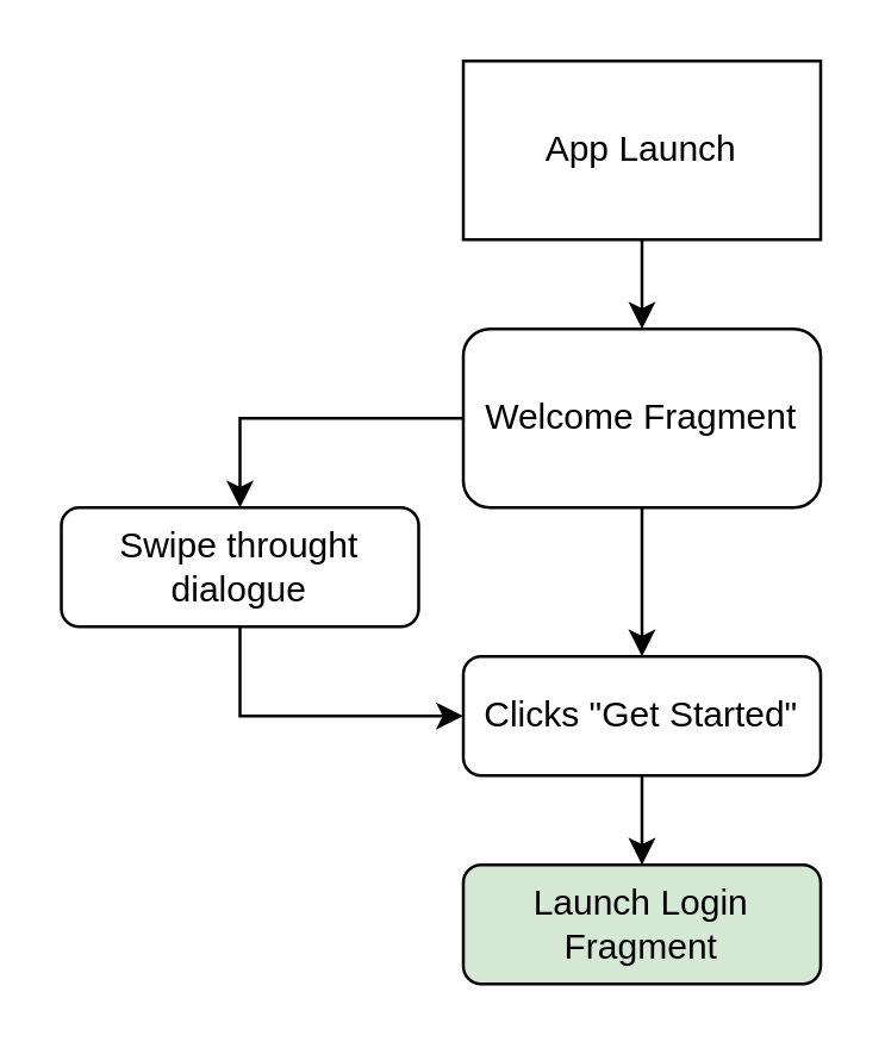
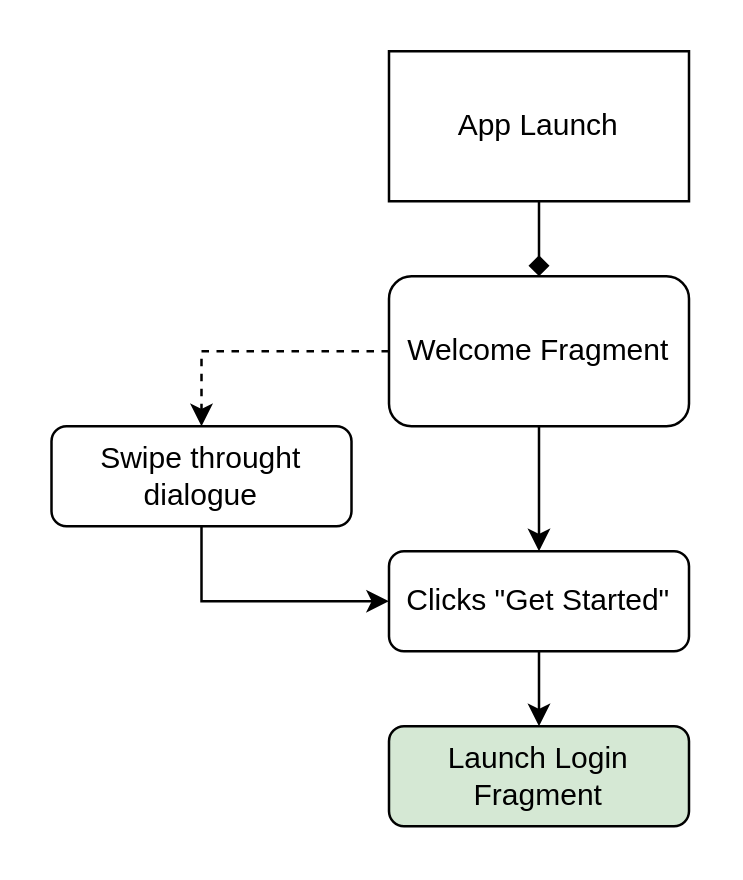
- <mxCell id="2" style="edgeStyle=orthogonalEdgeStyle;rounded=0;orthogonalLoop=1;jettySize=auto;html=1;exitX=0.5;exitY=1;exitDx=0;exitDy=0;entryX=0.5;entryY=0;entryDx=0;entryDy=0;" edge="1" parent="1" source="3" target="6"><mxGeometry relative="1" as="geometry"><mxPoint x="215" y="120" as="targetPoint" /></mxGeometry></mxCell>
+ <mxCell id="2" style="edgeStyle=orthogonalEdgeStyle;rounded=0;orthogonalLoop=1;jettySize=auto;html=1;exitX=0.5;exitY=1;exitDx=0;exitDy=0;entryX=0.5;entryY=0;entryDx=0;entryDy=0;endArrow=diamond;" edge="1" parent="1" source="3" target="6"><mxGeometry relative="1" as="geometry"><mxPoint x="215" y="120" as="targetPoint" /></mxGeometry></mxCell>
- <mxCell id="5" style="edgeStyle=orthogonalEdgeStyle;rounded=0;orthogonalLoop=1;jettySize=auto;html=1;entryX=0.5;entryY=0;entryDx=0;entryDy=0;" edge="1" parent="1" source="6" target="8"><mxGeometry relative="1" as="geometry" /></mxCell>
+ <mxCell id="5" style="edgeStyle=orthogonalEdgeStyle;rounded=0;orthogonalLoop=1;jettySize=auto;html=1;entryX=0.5;entryY=0;entryDx=0;entryDy=0;dashed=1;" edge="1" parent="1" source="6" target="8"><mxGeometry relative="1" as="geometry" /></mxCell>
